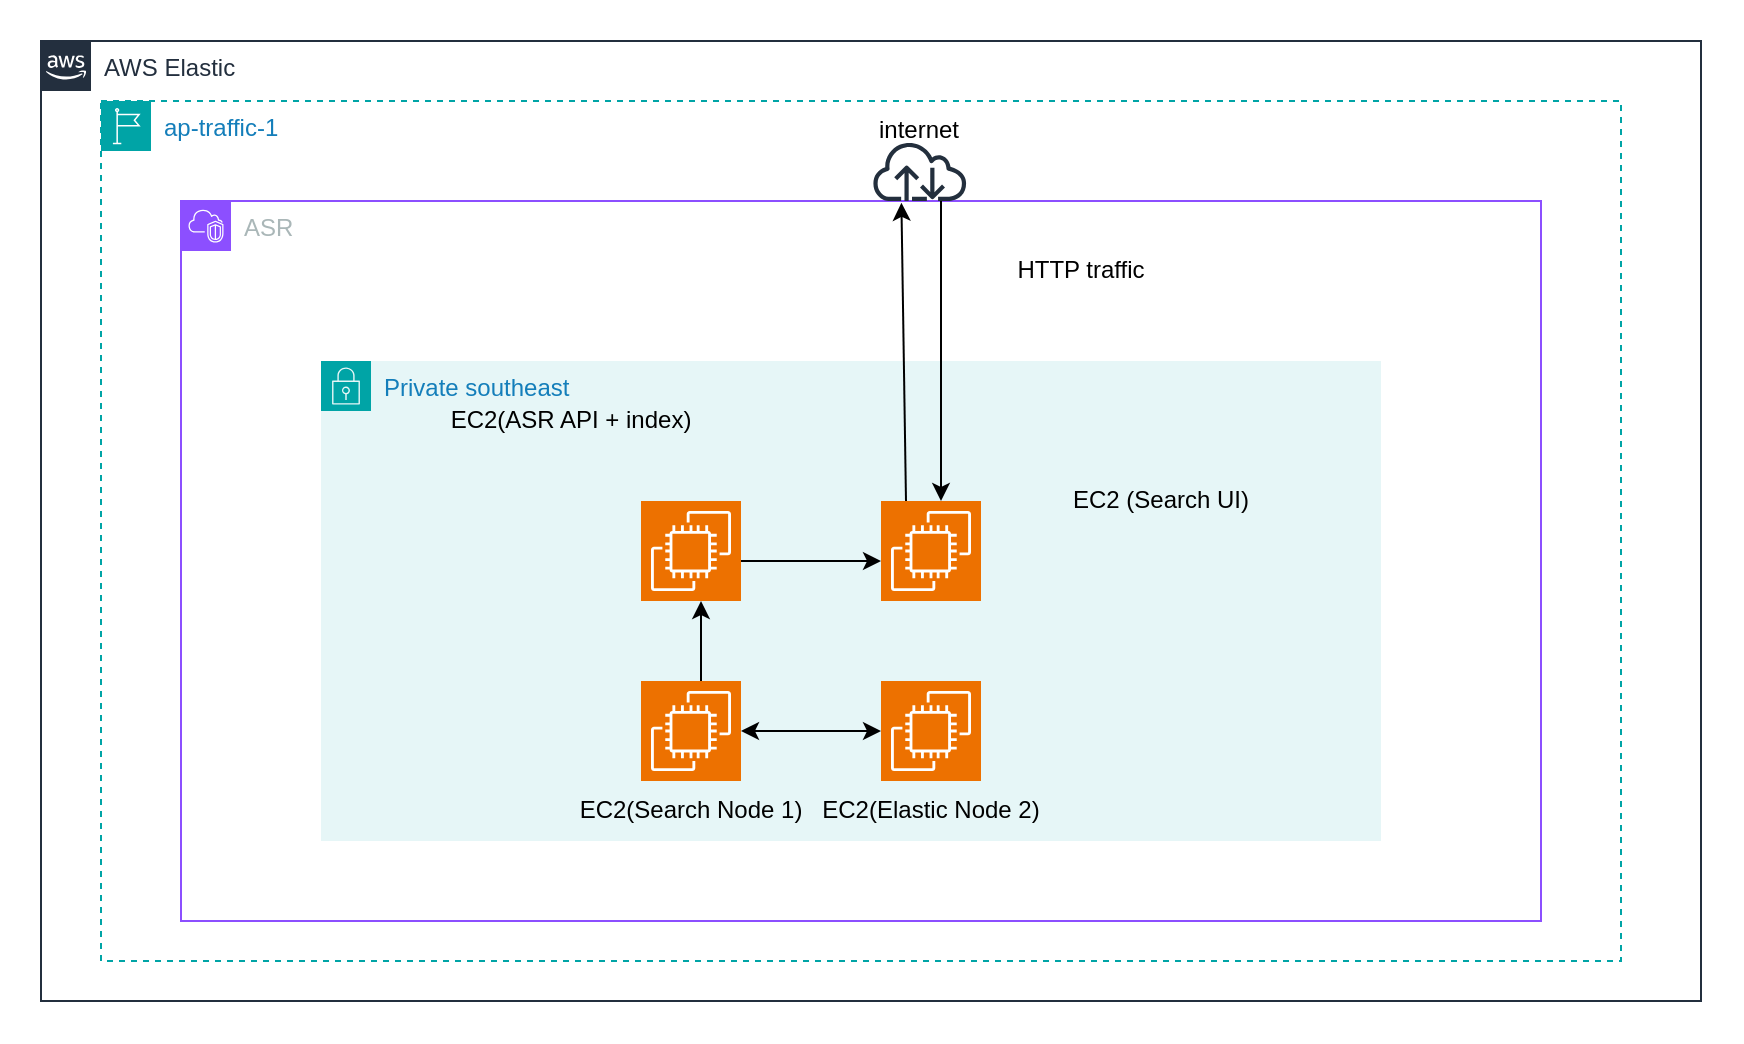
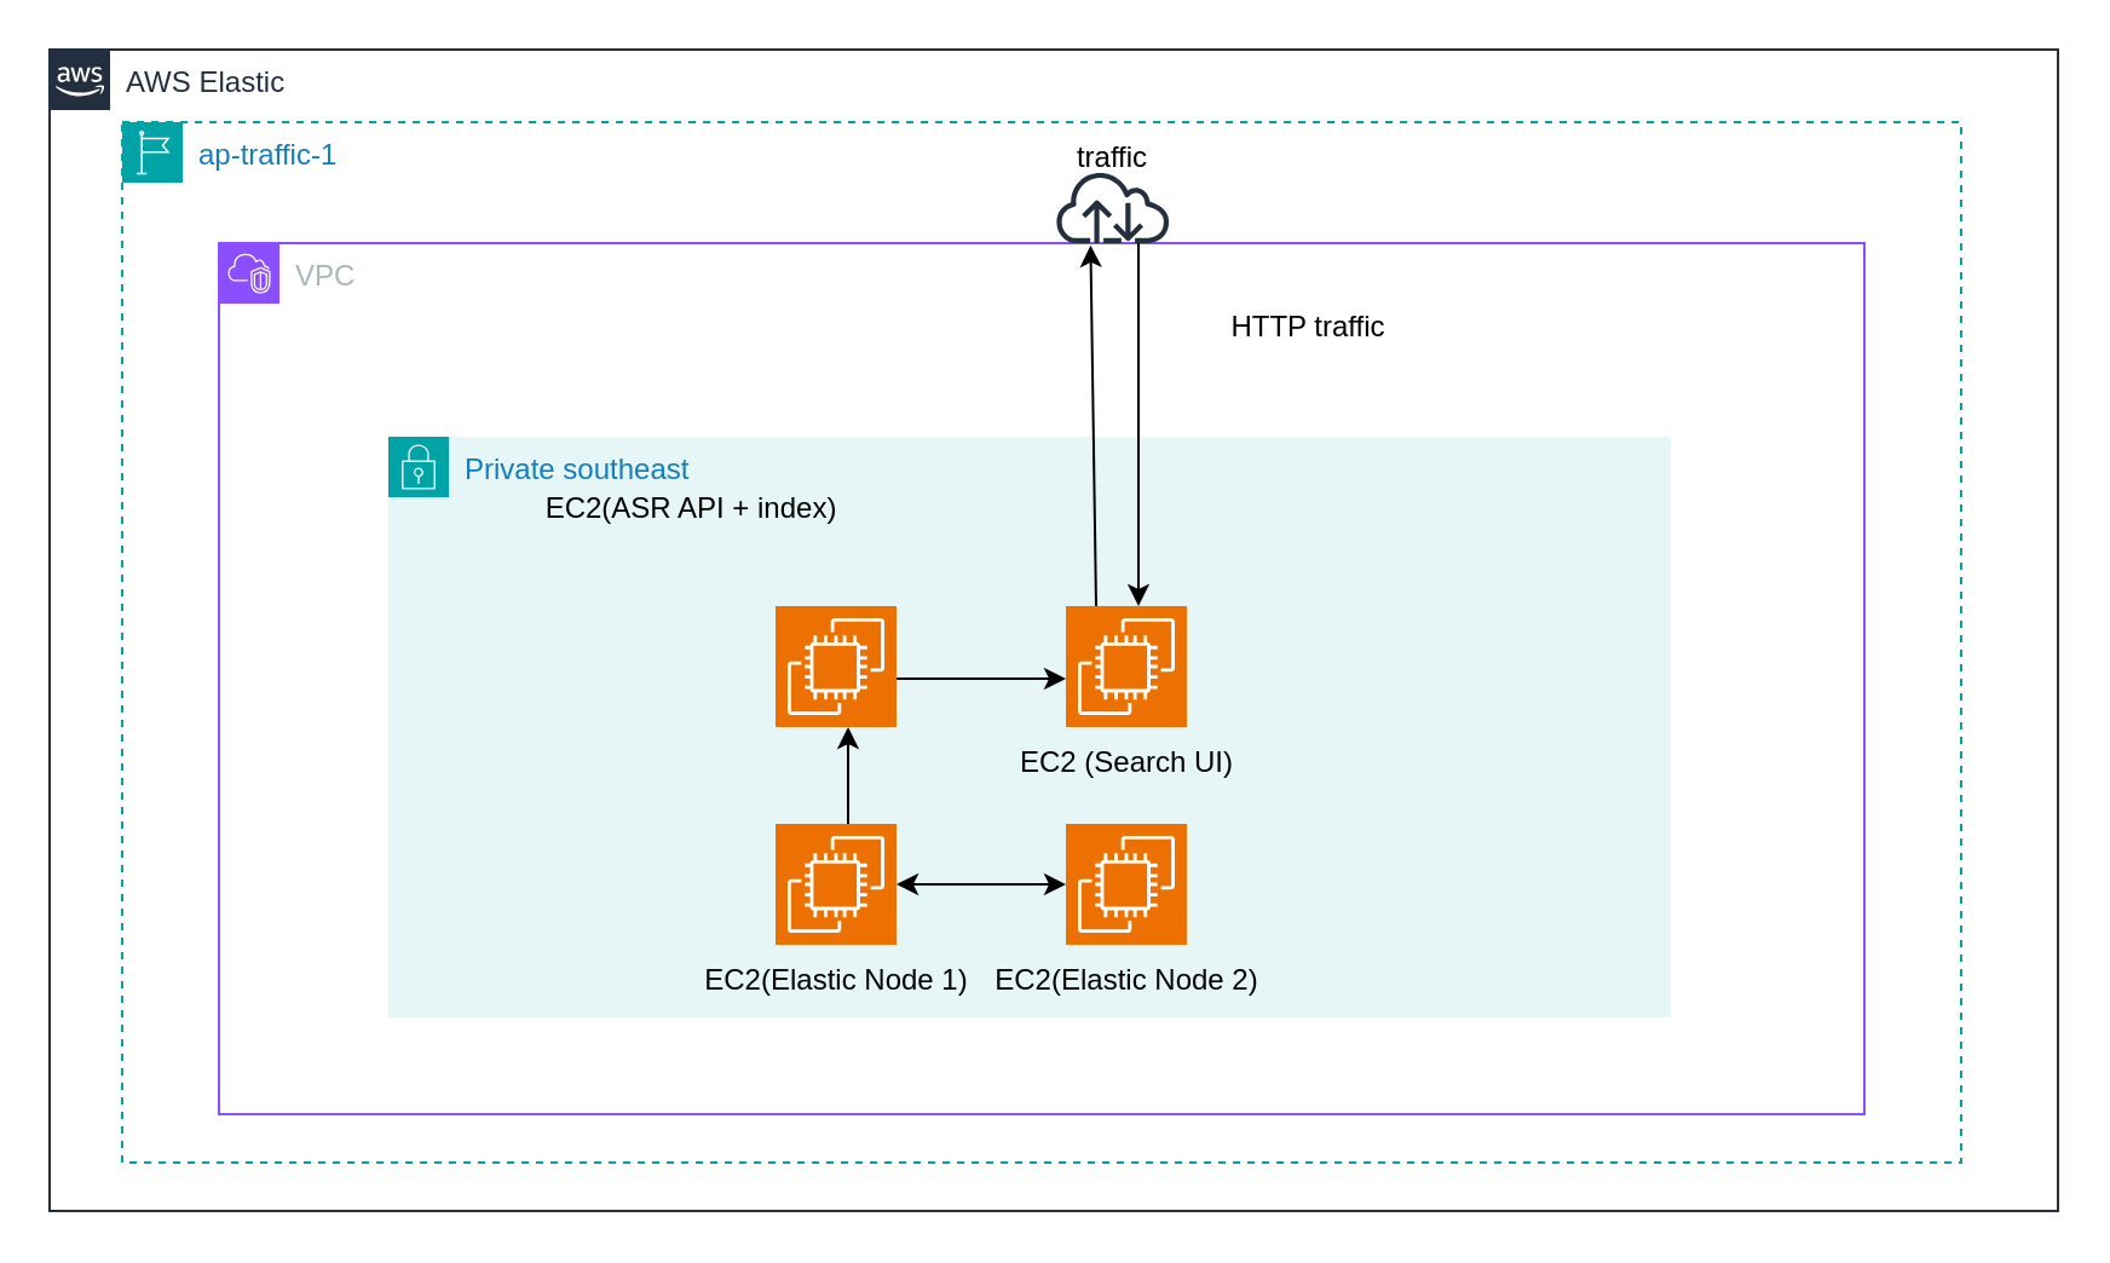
- <mxCell id="21" value="internet" style="text;html=1;align=center;verticalAlign=middle;resizable=0;points=[];autosize=1;strokeColor=none;fillColor=none;" vertex="1" parent="3"><mxGeometry x="379.38" width="60" height="30" as="geometry" /></mxCell>
+ <mxCell id="21" value="traffic" style="text;html=1;align=center;verticalAlign=middle;resizable=0;points=[];autosize=1;strokeColor=none;fillColor=none;" vertex="1" parent="3"><mxGeometry x="379.38" width="60" height="30" as="geometry" /></mxCell>
- <mxCell id="4" value="ASR" style="points=[[0,0],[0.25,0],[0.5,0],[0.75,0],[1,0],[1,0.25],[1,0.5],[1,0.75],[1,1],[0.75,1],[0.5,1],[0.25,1],[0,1],[0,0.75],[0,0.5],[0,0.25]];outlineConnect=0;gradientColor=none;html=1;whiteSpace=wrap;fontSize=12;fontStyle=0;container=1;pointerEvents=0;collapsible=0;recursiveResize=0;shape=mxgraph.aws4.group;grIcon=mxgraph.aws4.group_vpc2;strokeColor=#8C4FFF;fillColor=none;verticalAlign=top;align=left;spacingLeft=30;fontColor=#AAB7B8;dashed=0;" vertex="1" parent="3"><mxGeometry x="40" y="50" width="680" height="360" as="geometry" /></mxCell>
+ <mxCell id="4" value="VPC" style="points=[[0,0],[0.25,0],[0.5,0],[0.75,0],[1,0],[1,0.25],[1,0.5],[1,0.75],[1,1],[0.75,1],[0.5,1],[0.25,1],[0,1],[0,0.75],[0,0.5],[0,0.25]];outlineConnect=0;gradientColor=none;html=1;whiteSpace=wrap;fontSize=12;fontStyle=0;container=1;pointerEvents=0;collapsible=0;recursiveResize=0;shape=mxgraph.aws4.group;grIcon=mxgraph.aws4.group_vpc2;strokeColor=#8C4FFF;fillColor=none;verticalAlign=top;align=left;spacingLeft=30;fontColor=#AAB7B8;dashed=0;" vertex="1" parent="3"><mxGeometry x="40" y="50" width="680" height="360" as="geometry" /></mxCell>
- <mxCell id="14" value="EC2 (Search UI)" style="text;html=1;align=center;verticalAlign=middle;resizable=0;points=[];autosize=1;strokeColor=none;fillColor=none;" vertex="1" parent="5"><mxGeometry x="365" y="55" width="110" height="30" as="geometry" /></mxCell>
+ <mxCell id="14" value="EC2 (Search UI)" style="text;html=1;align=center;verticalAlign=middle;resizable=0;points=[];autosize=1;strokeColor=none;fillColor=none;" vertex="1" parent="5"><mxGeometry x="250" y="120" width="110" height="30" as="geometry" /></mxCell>
- <mxCell id="9" value="EC2(Search Node 1)" style="text;html=1;align=center;verticalAlign=middle;resizable=0;points=[];autosize=1;strokeColor=none;fillColor=none;" vertex="1" parent="5"><mxGeometry x="120" y="210" width="130" height="30" as="geometry" /></mxCell>
+ <mxCell id="9" value="EC2(Elastic Node 1)" style="text;html=1;align=center;verticalAlign=middle;resizable=0;points=[];autosize=1;strokeColor=none;fillColor=none;" vertex="1" parent="5"><mxGeometry x="120" y="210" width="130" height="30" as="geometry" /></mxCell>
